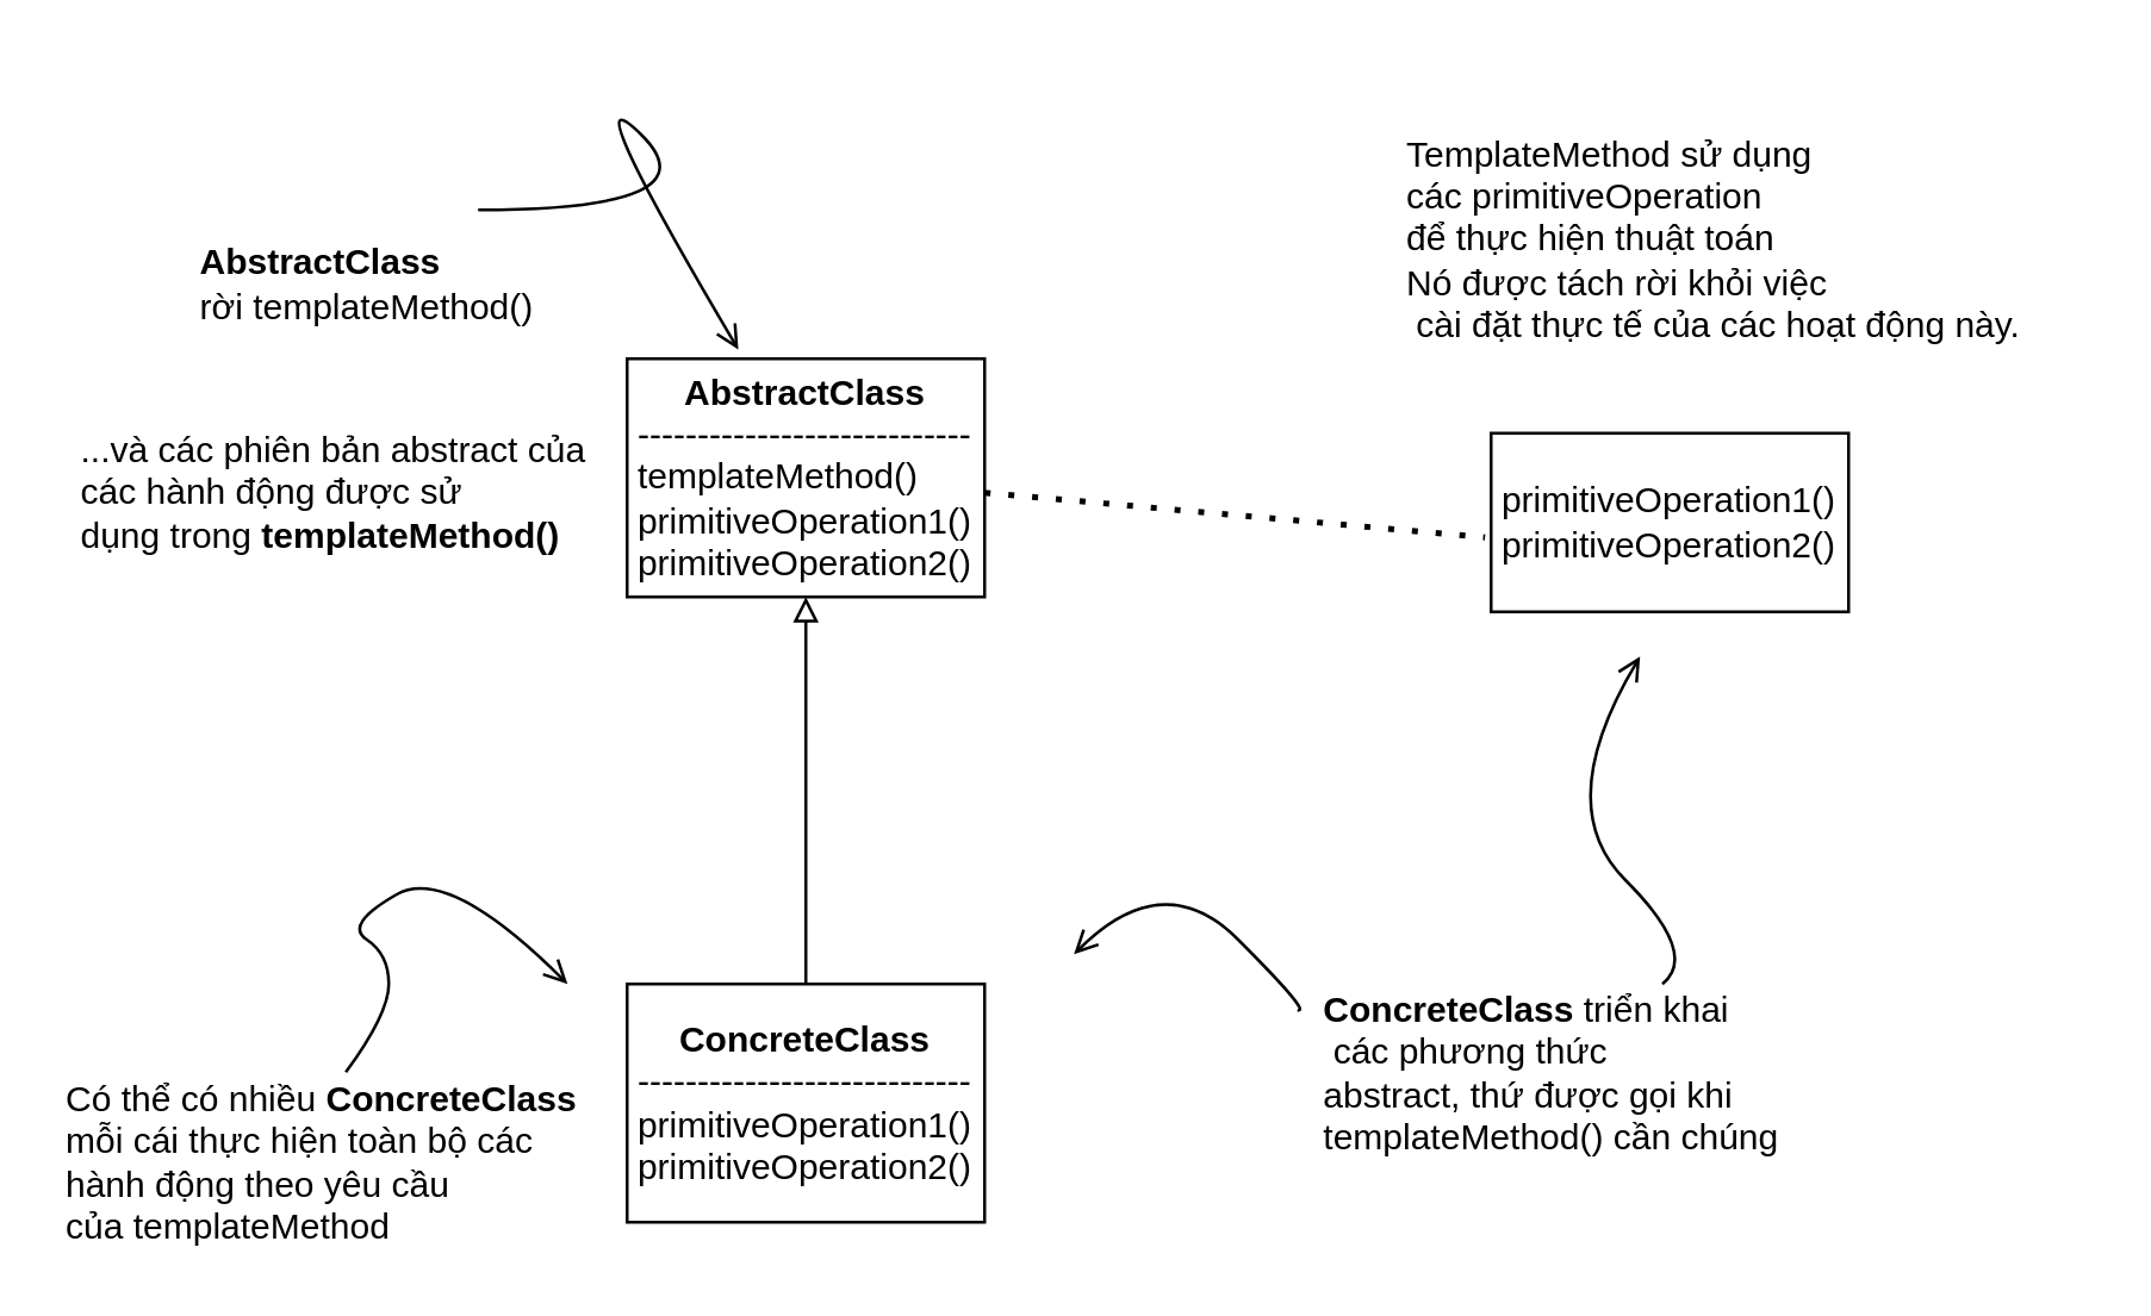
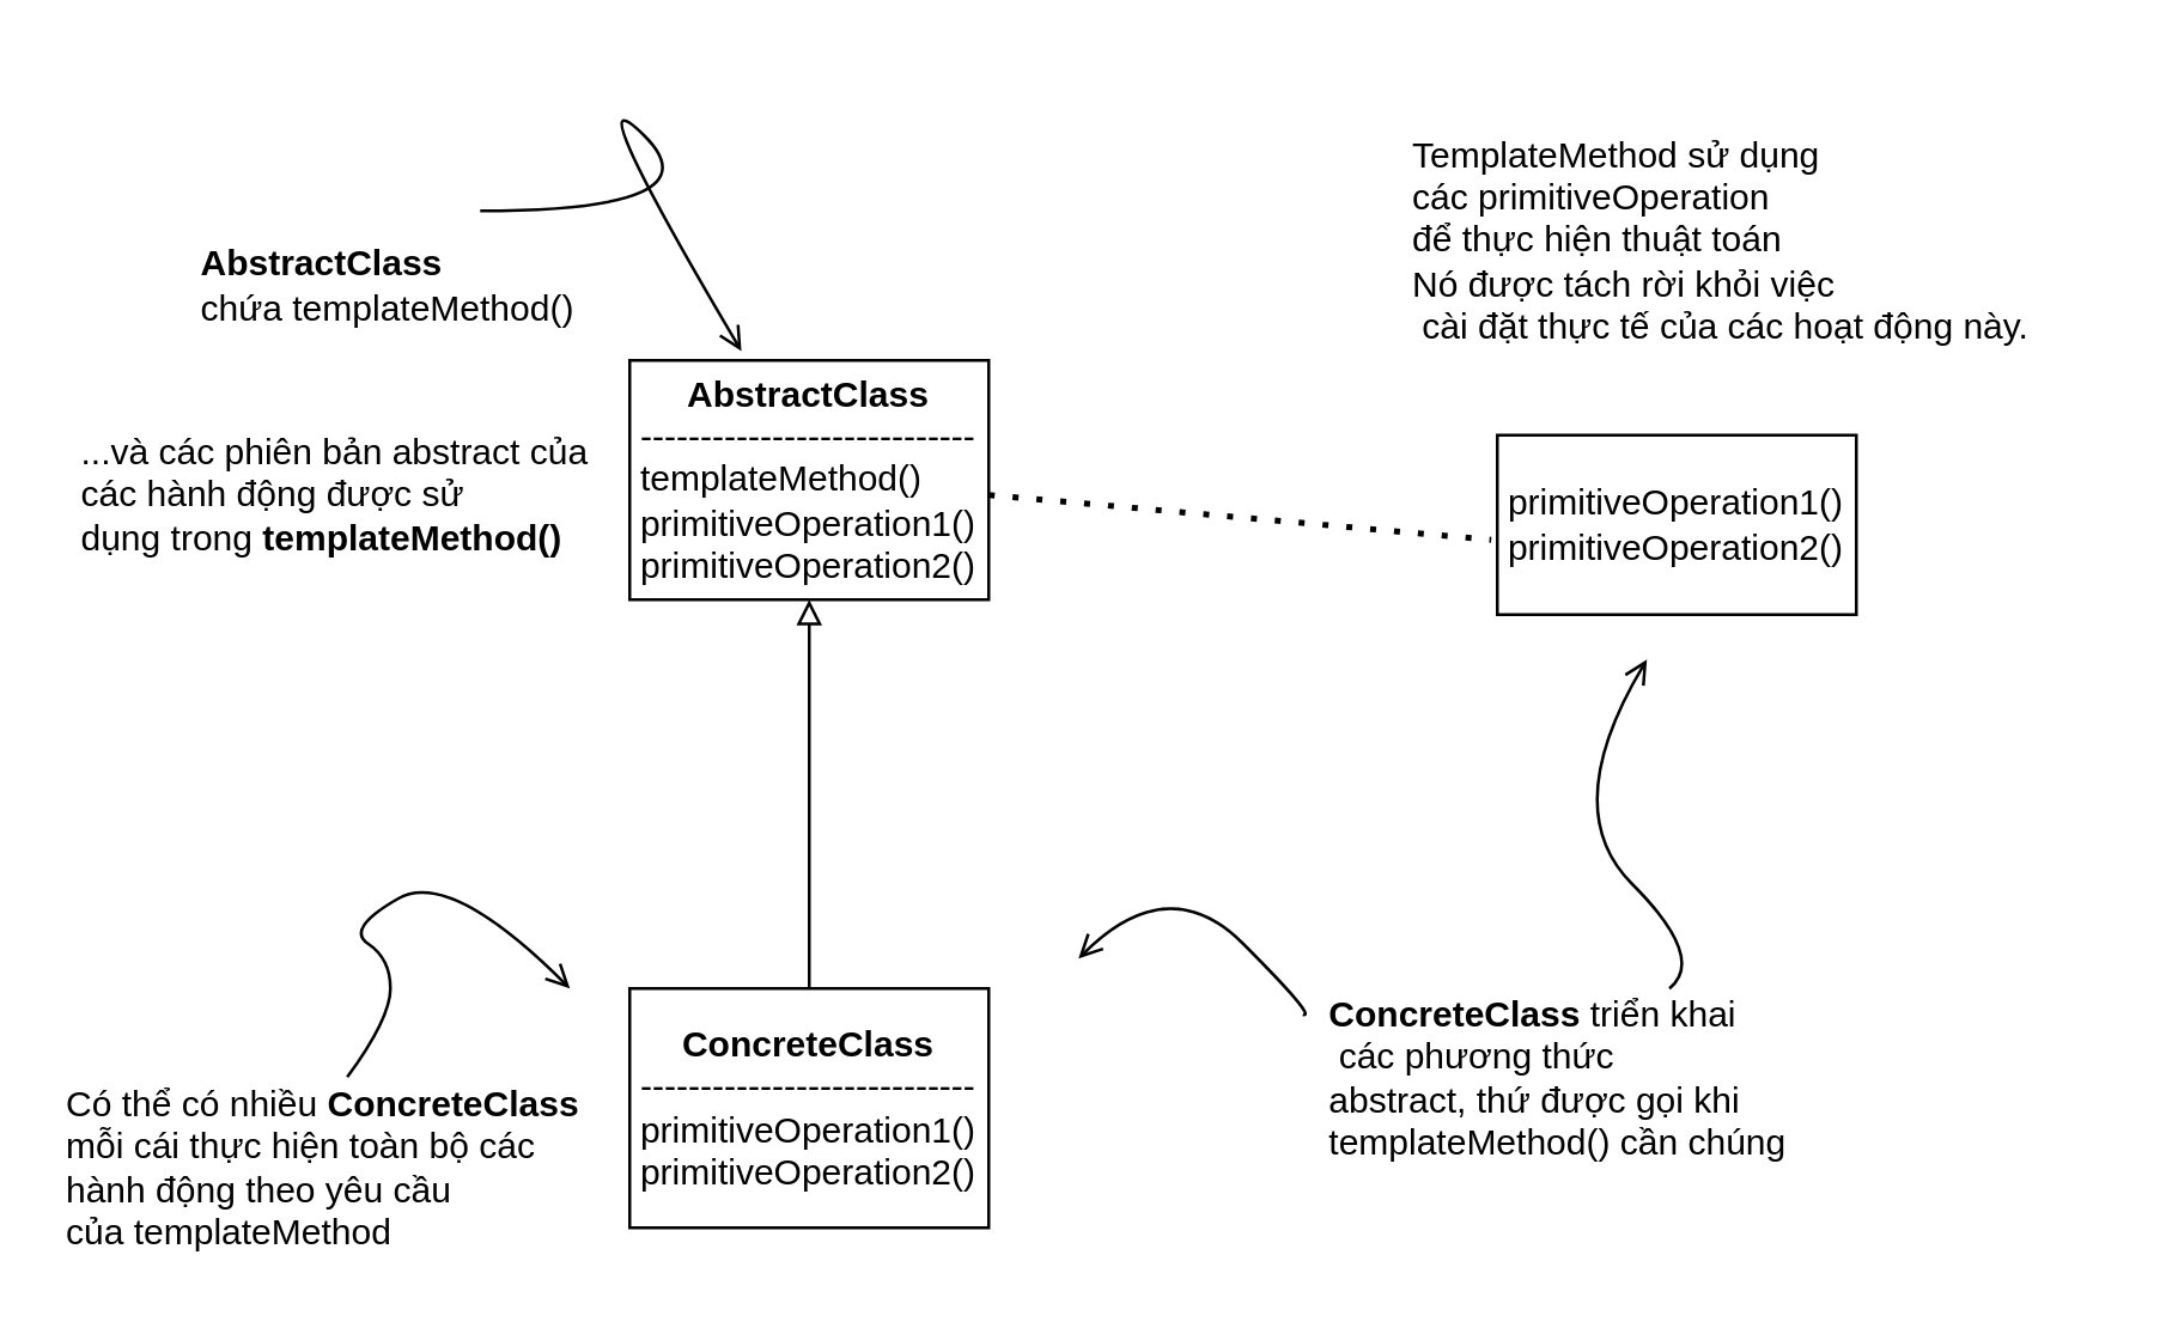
- <mxCell id="7" value="&lt;b&gt;AbstractClass&lt;/b&gt;&lt;br&gt;rời templateMethod()" style="text;html=1;align=left;verticalAlign=middle;resizable=0;points=[];autosize=1;strokeColor=none;fillColor=none;" vertex="1" parent="1"><mxGeometry x="65" y="80" width="140" height="30" as="geometry" /></mxCell>
+ <mxCell id="7" value="&lt;b&gt;AbstractClass&lt;/b&gt;&lt;br&gt;chứa templateMethod()" style="text;html=1;align=left;verticalAlign=middle;resizable=0;points=[];autosize=1;strokeColor=none;fillColor=none;" vertex="1" parent="1"><mxGeometry x="65" y="80" width="140" height="30" as="geometry" /></mxCell>
